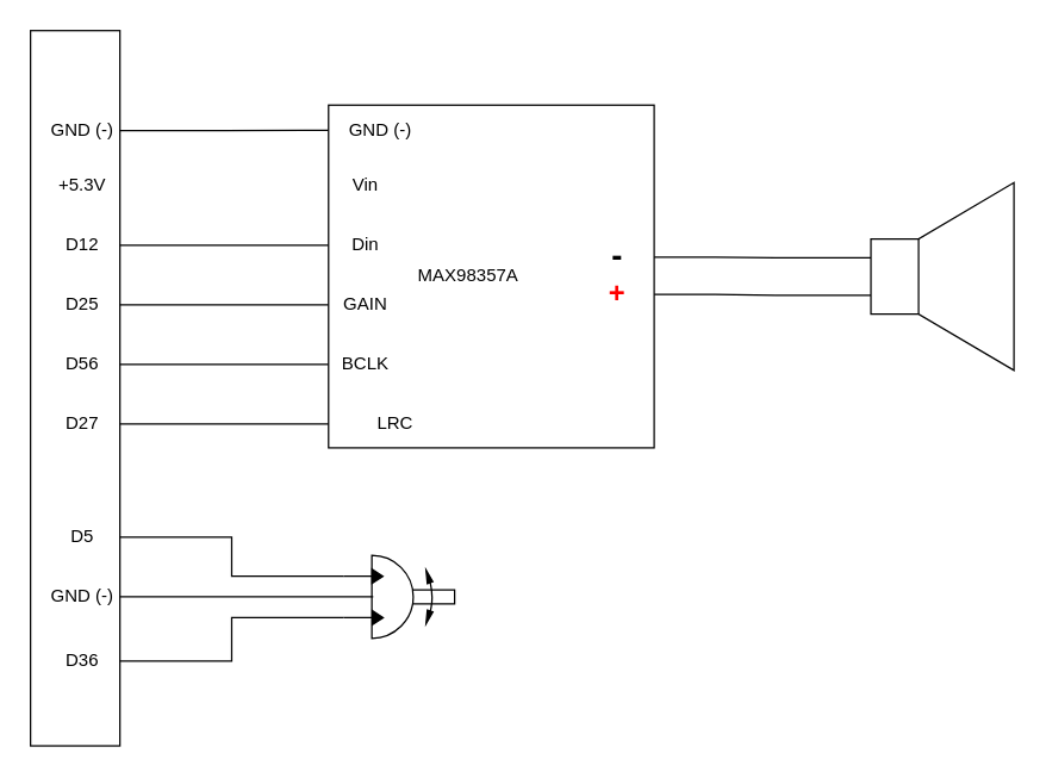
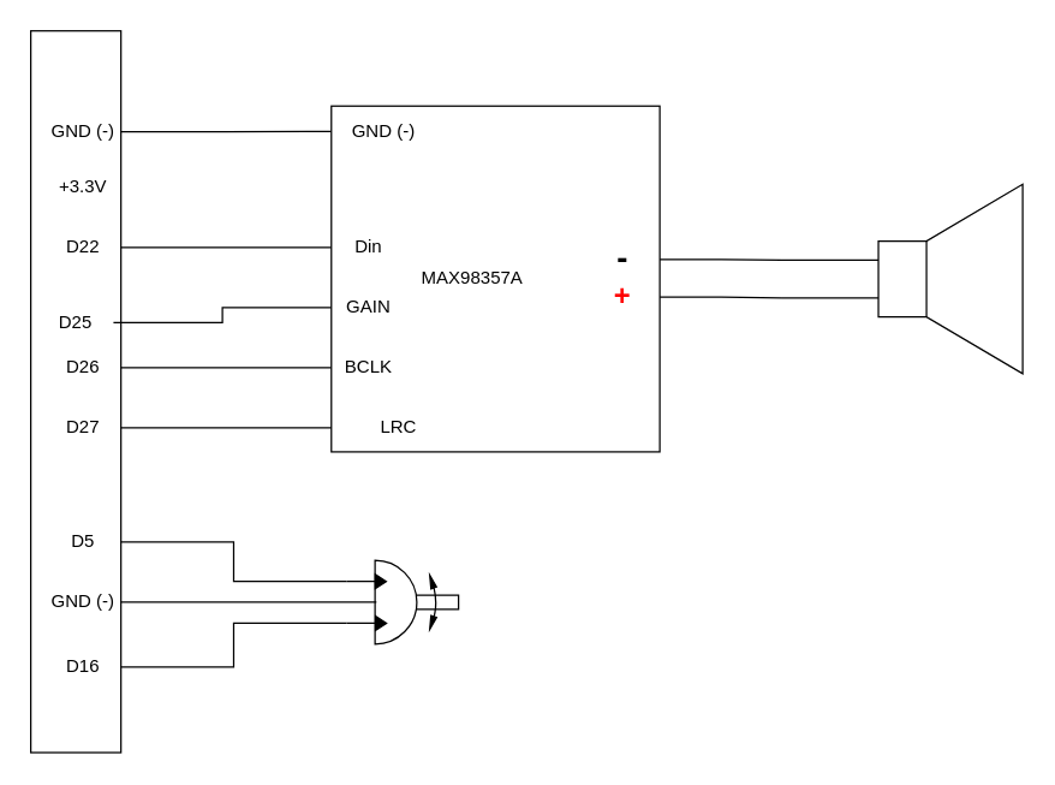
- <mxCell id="13" value="+5.3V" style="text;html=1;strokeColor=none;fillColor=none;align=center;verticalAlign=middle;whiteSpace=wrap;rounded=0;container=0;" parent="1" vertex="1"><mxGeometry x="30" y="114" width="50" height="20" as="geometry" /></mxCell>
+ <mxCell id="13" value="+3.3V" style="text;html=1;strokeColor=none;fillColor=none;align=center;verticalAlign=middle;whiteSpace=wrap;rounded=0;container=0;" parent="1" vertex="1"><mxGeometry x="30" y="114" width="50" height="20" as="geometry" /></mxCell>
- <mxCell id="24" value="Vin" style="text;html=1;strokeColor=none;fillColor=none;align=center;verticalAlign=middle;whiteSpace=wrap;rounded=0;container=0;" vertex="1" parent="1"><mxGeometry x="220" y="114" width="50" height="20" as="geometry" /></mxCell>
- <mxCell id="6" value="D12" style="text;html=1;strokeColor=none;fillColor=none;align=center;verticalAlign=middle;whiteSpace=wrap;rounded=0;container=0;" parent="1" vertex="1"><mxGeometry x="30" y="154" width="50" height="20" as="geometry" /></mxCell>
+ <mxCell id="6" value="D22" style="text;html=1;strokeColor=none;fillColor=none;align=center;verticalAlign=middle;whiteSpace=wrap;rounded=0;container=0;" parent="1" vertex="1"><mxGeometry x="30" y="154" width="50" height="20" as="geometry" /></mxCell>
- <mxCell id="8" value="D25" style="text;html=1;strokeColor=none;fillColor=none;align=center;verticalAlign=middle;whiteSpace=wrap;rounded=0;container=0;" parent="1" vertex="1"><mxGeometry x="30" y="194" width="50" height="20" as="geometry" /></mxCell>
+ <mxCell id="8" value="D25" style="text;html=1;strokeColor=none;fillColor=none;align=center;verticalAlign=middle;whiteSpace=wrap;rounded=0;container=0;" parent="1" vertex="1"><mxGeometry x="25" y="204" width="50" height="20" as="geometry" /></mxCell>
- <mxCell id="10" value="D56" style="text;html=1;strokeColor=none;fillColor=none;align=center;verticalAlign=middle;whiteSpace=wrap;rounded=0;container=0;" parent="1" vertex="1"><mxGeometry x="30" y="234" width="50" height="20" as="geometry" /></mxCell>
+ <mxCell id="10" value="D26" style="text;html=1;strokeColor=none;fillColor=none;align=center;verticalAlign=middle;whiteSpace=wrap;rounded=0;container=0;" parent="1" vertex="1"><mxGeometry x="30" y="234" width="50" height="20" as="geometry" /></mxCell>
- <mxCell id="31" value="D36" style="text;html=1;strokeColor=none;fillColor=none;align=center;verticalAlign=middle;whiteSpace=wrap;rounded=0;container=0;" vertex="1" parent="1"><mxGeometry x="30" y="433" width="50" height="20" as="geometry" /></mxCell>
+ <mxCell id="31" value="D16" style="text;html=1;strokeColor=none;fillColor=none;align=center;verticalAlign=middle;whiteSpace=wrap;rounded=0;container=0;" vertex="1" parent="1"><mxGeometry x="30" y="433" width="50" height="20" as="geometry" /></mxCell>
